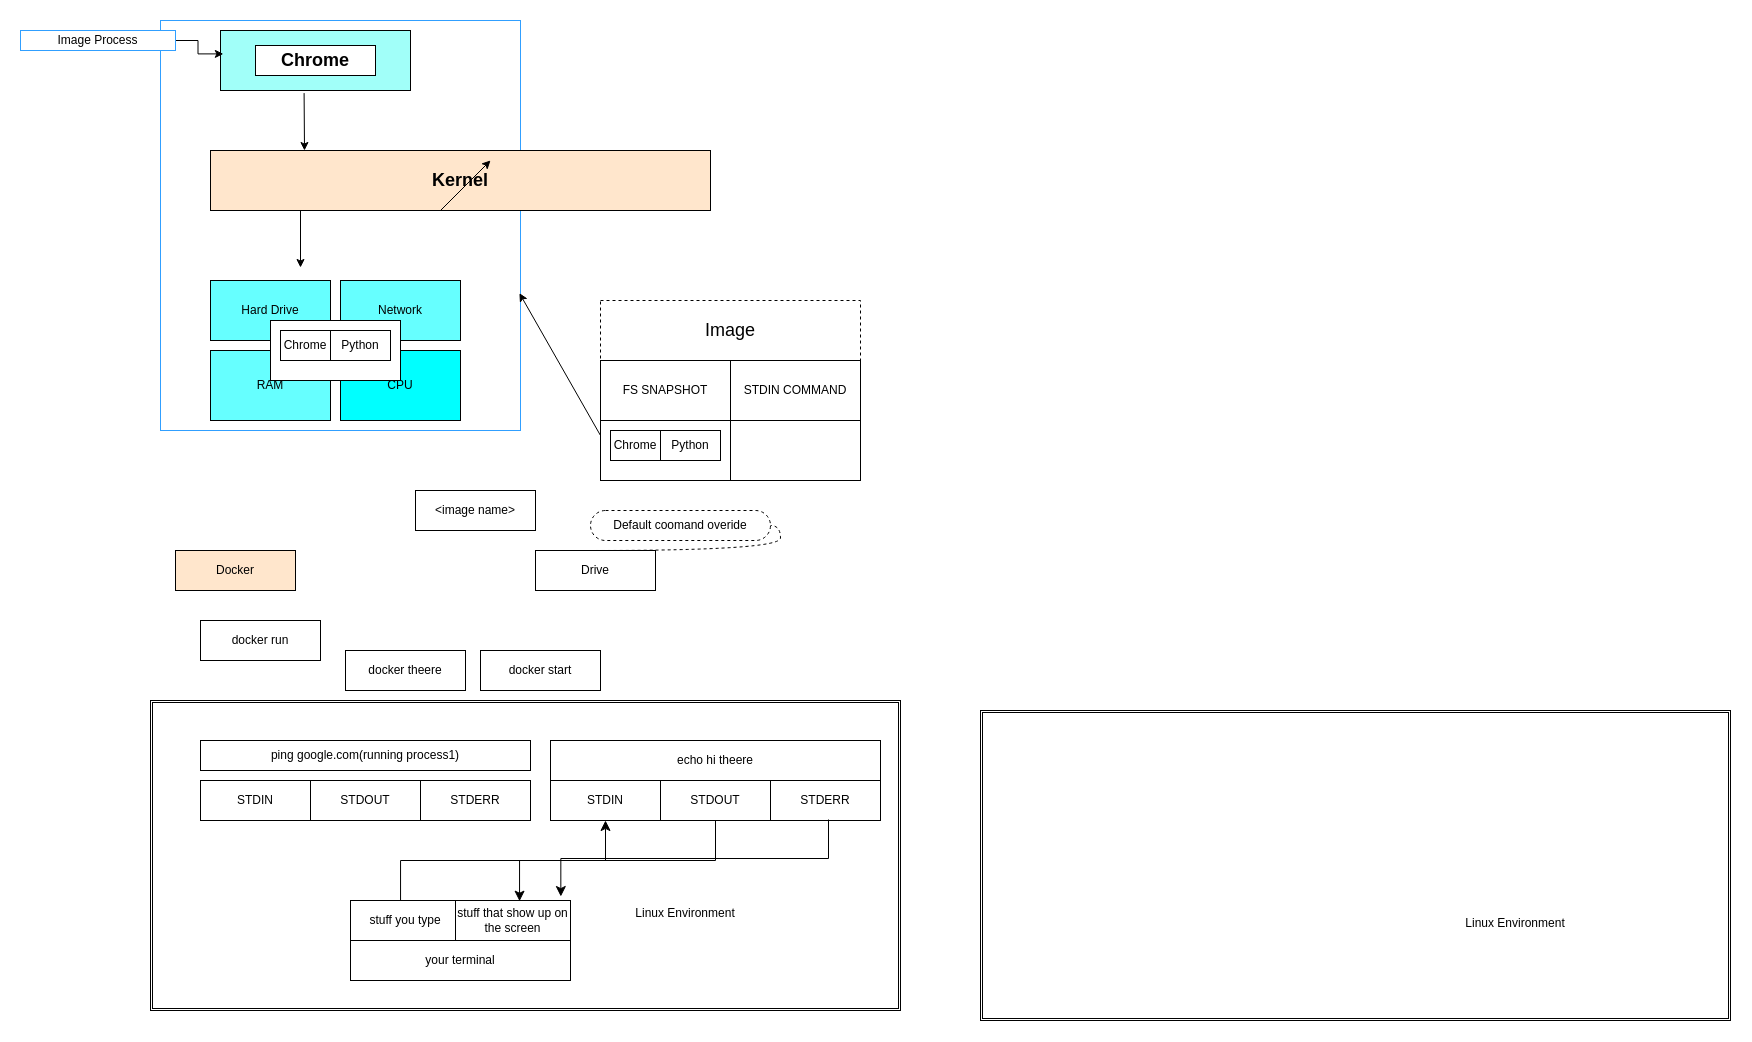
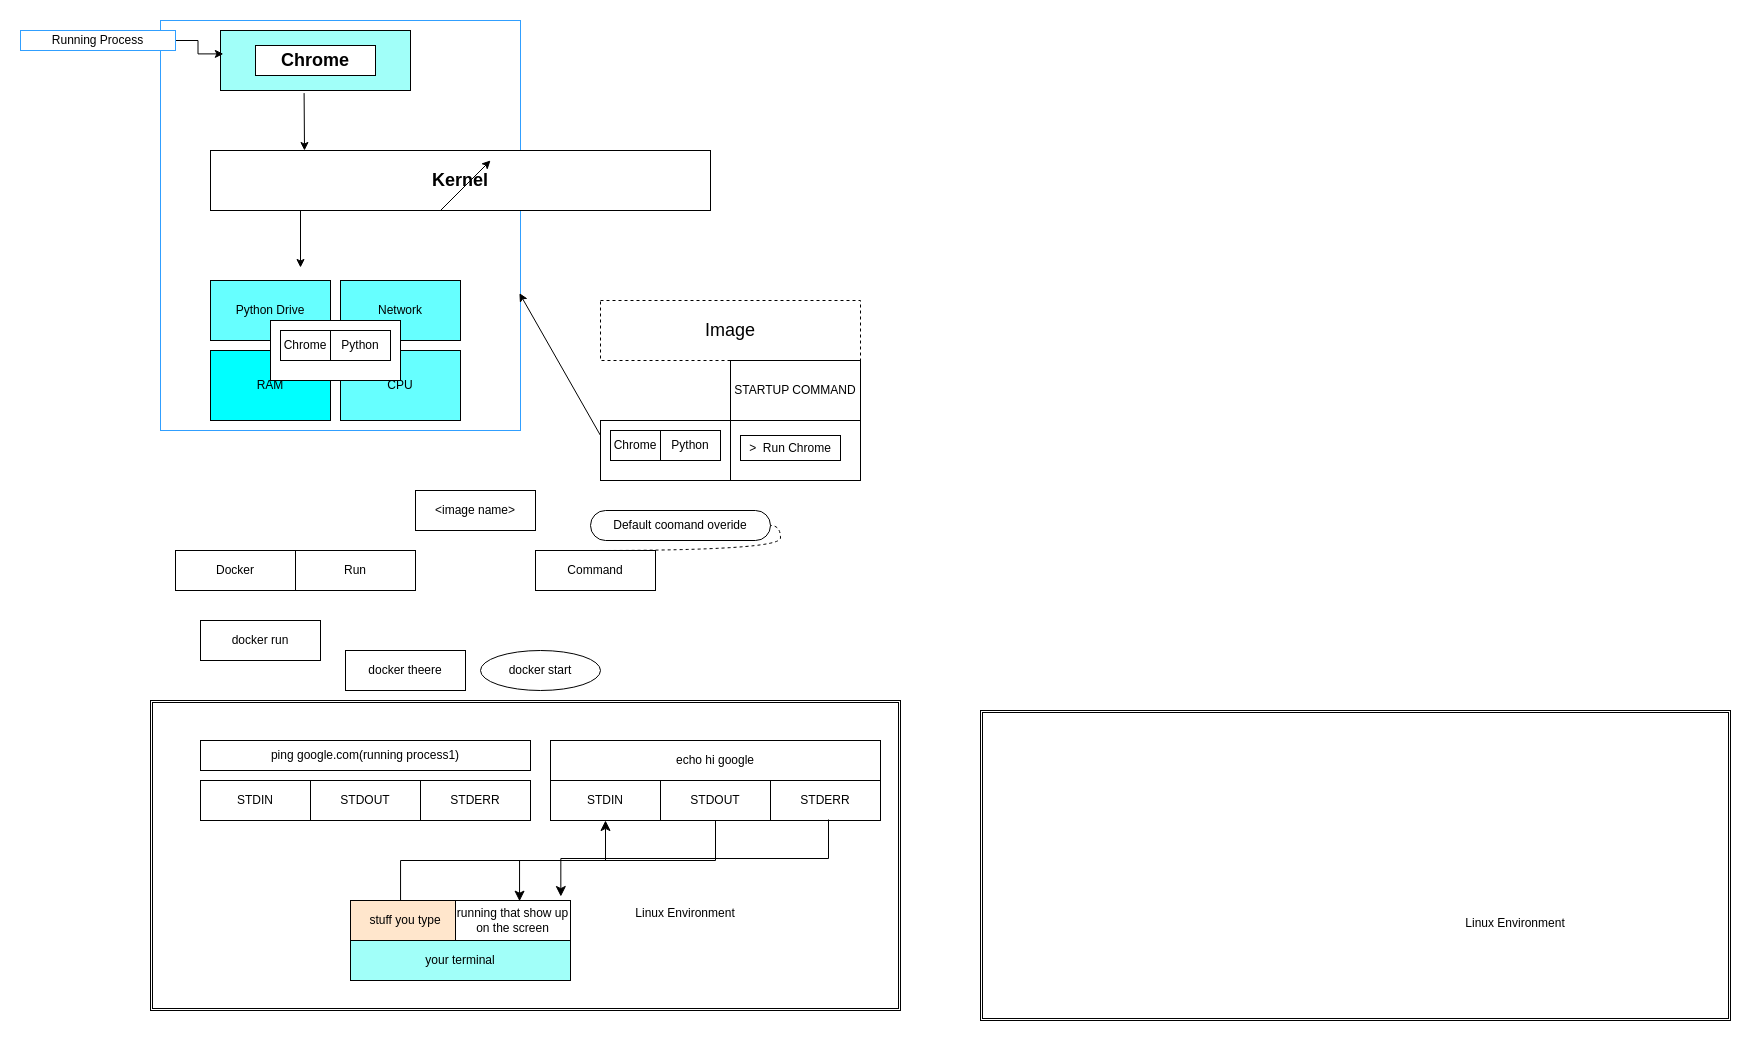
- <mxCell id="26" value="Image Process" style="rounded=0;whiteSpace=wrap;html=1;points=[[0,0,0,0,0],[0,0.25,0,0,0],[0,0.5,0,0,0],[0,0.75,0,0,0],[0,1,0,0,0],[0.25,0,0,0,0],[0.25,1,0,0,0],[0.5,0,0,0,0],[0.5,1,0,0,0],[0.75,0,0,0,0],[0.75,1,0,0,0],[1,0,0,0,0],[1,0.25,0,0,0],[1,0.5,0,0,0],[1,0.75,0,0,0],[1,1,0,0,0]];strokeColor=#309FFF;shadow=0;" parent="1" vertex="1"><mxGeometry x="20" y="30" width="155" height="20" as="geometry" /></mxCell>
+ <mxCell id="26" value="Running Process" style="rounded=0;whiteSpace=wrap;html=1;points=[[0,0,0,0,0],[0,0.25,0,0,0],[0,0.5,0,0,0],[0,0.75,0,0,0],[0,1,0,0,0],[0.25,0,0,0,0],[0.25,1,0,0,0],[0.5,0,0,0,0],[0.5,1,0,0,0],[0.75,0,0,0,0],[0.75,1,0,0,0],[1,0,0,0,0],[1,0.25,0,0,0],[1,0.5,0,0,0],[1,0.75,0,0,0],[1,1,0,0,0]];strokeColor=#309FFF;shadow=0;" parent="1" vertex="1"><mxGeometry x="20" y="30" width="155" height="20" as="geometry" /></mxCell>
- <mxCell id="7" value="&lt;font style=&quot;font-size: 18px;&quot;&gt;&lt;b&gt;Kernel&lt;/b&gt;&lt;/font&gt;" style="rounded=0;whiteSpace=wrap;html=1;fillColor=#ffe6cc;" parent="1" vertex="1"><mxGeometry x="210" y="150" width="500" height="60" as="geometry" /></mxCell>
+ <mxCell id="7" value="&lt;font style=&quot;font-size: 18px;&quot;&gt;&lt;b&gt;Kernel&lt;/b&gt;&lt;/font&gt;" style="rounded=0;whiteSpace=wrap;html=1;" parent="1" vertex="1"><mxGeometry x="210" y="150" width="500" height="60" as="geometry" /></mxCell>
- <mxCell id="9" value="Hard Drive" style="rounded=0;whiteSpace=wrap;html=1;fillColor=#66FFFF;" parent="1" vertex="1"><mxGeometry x="210" y="280" width="120" height="60" as="geometry" /></mxCell>
+ <mxCell id="9" value="Python Drive" style="rounded=0;whiteSpace=wrap;html=1;fillColor=#66FFFF;" parent="1" vertex="1"><mxGeometry x="210" y="280" width="120" height="60" as="geometry" /></mxCell>
- <mxCell id="11" value="RAM" style="rounded=0;whiteSpace=wrap;html=1;fillColor=#66ffff;" parent="1" vertex="1"><mxGeometry x="210" y="350" width="120" height="70" as="geometry" /></mxCell>
+ <mxCell id="11" value="RAM" style="rounded=0;whiteSpace=wrap;html=1;fillColor=#00FFFF;" parent="1" vertex="1"><mxGeometry x="210" y="350" width="120" height="70" as="geometry" /></mxCell>
- <mxCell id="12" value="CPU" style="rounded=0;whiteSpace=wrap;html=1;fillColor=#00FFFF;" parent="1" vertex="1"><mxGeometry x="340" y="350" width="120" height="70" as="geometry" /></mxCell>
+ <mxCell id="12" value="CPU" style="rounded=0;whiteSpace=wrap;html=1;fillColor=#66ffff;" parent="1" vertex="1"><mxGeometry x="340" y="350" width="120" height="70" as="geometry" /></mxCell>
- <mxCell id="14" value="FS SNAPSHOT" style="rounded=0;whiteSpace=wrap;html=1;" parent="1" vertex="1"><mxGeometry x="600" y="360" width="130" height="60" as="geometry" /></mxCell>
- <mxCell id="15" value="STDIN COMMAND" style="rounded=0;whiteSpace=wrap;html=1;" parent="1" vertex="1"><mxGeometry x="730" y="360" width="130" height="60" as="geometry" /></mxCell>
+ <mxCell id="15" value="STARTUP COMMAND" style="rounded=0;whiteSpace=wrap;html=1;" parent="1" vertex="1"><mxGeometry x="730" y="360" width="130" height="60" as="geometry" /></mxCell>
+ <mxCell id="19" value="&amp;gt;&amp;nbsp; Run Chrome" style="rounded=0;whiteSpace=wrap;html=1;" parent="1" vertex="1"><mxGeometry x="740" y="435" width="100" height="25" as="geometry" /></mxCell>
- <mxCell id="32" value="Default coomand overide" style="whiteSpace=wrap;html=1;rounded=1;arcSize=50;align=center;verticalAlign=middle;strokeWidth=1;autosize=1;spacing=4;treeFolding=1;treeMoving=1;newEdgeStyle={&quot;edgeStyle&quot;:&quot;entityRelationEdgeStyle&quot;,&quot;startArrow&quot;:&quot;none&quot;,&quot;endArrow&quot;:&quot;none&quot;,&quot;segment&quot;:10,&quot;curved&quot;:1,&quot;sourcePerimeterSpacing&quot;:0,&quot;targetPerimeterSpacing&quot;:0};dashed=1;" parent="1" vertex="1"><mxGeometry x="590" y="510" width="180" height="30" as="geometry" /></mxCell>
+ <mxCell id="32" value="Default coomand overide" style="whiteSpace=wrap;html=1;rounded=1;arcSize=50;align=center;verticalAlign=middle;strokeWidth=1;autosize=1;spacing=4;treeFolding=1;treeMoving=1;newEdgeStyle={&quot;edgeStyle&quot;:&quot;entityRelationEdgeStyle&quot;,&quot;startArrow&quot;:&quot;none&quot;,&quot;endArrow&quot;:&quot;none&quot;,&quot;segment&quot;:10,&quot;curved&quot;:1,&quot;sourcePerimeterSpacing&quot;:0,&quot;targetPerimeterSpacing&quot;:0};" parent="1" vertex="1"><mxGeometry x="590" y="510" width="180" height="30" as="geometry" /></mxCell>
- <mxCell id="28" value="Docker" style="rounded=0;whiteSpace=wrap;html=1;fillColor=#ffe6cc;" parent="1" vertex="1"><mxGeometry x="175" y="550" width="120" height="40" as="geometry" /></mxCell>
+ <mxCell id="28" value="Docker" style="rounded=0;whiteSpace=wrap;html=1;" parent="1" vertex="1"><mxGeometry x="175" y="550" width="120" height="40" as="geometry" /></mxCell>
+ <mxCell id="29" value="Run" style="rounded=0;whiteSpace=wrap;html=1;" parent="1" vertex="1"><mxGeometry x="295" y="550" width="120" height="40" as="geometry" /></mxCell>
- <mxCell id="31" value="Drive" style="rounded=0;whiteSpace=wrap;html=1;" parent="1" vertex="1"><mxGeometry x="535" y="550" width="120" height="40" as="geometry" /></mxCell>
+ <mxCell id="31" value="Command" style="rounded=0;whiteSpace=wrap;html=1;" parent="1" vertex="1"><mxGeometry x="535" y="550" width="120" height="40" as="geometry" /></mxCell>
- <mxCell id="36" value="docker start" style="rounded=0;whiteSpace=wrap;html=1;" parent="1" vertex="1"><mxGeometry x="480" y="650" width="120" height="40" as="geometry" /></mxCell>
+ <mxCell id="36" value="docker start" style="ellipse;whiteSpace=wrap;html=1;" parent="1" vertex="1"><mxGeometry x="480" y="650" width="120" height="40" as="geometry" /></mxCell>
- <mxCell id="41" value="echo hi theere" style="rounded=0;whiteSpace=wrap;html=1;" parent="1" vertex="1"><mxGeometry x="550" y="740" width="330" height="40" as="geometry" /></mxCell>
+ <mxCell id="41" value="echo hi google" style="rounded=0;whiteSpace=wrap;html=1;" parent="1" vertex="1"><mxGeometry x="550" y="740" width="330" height="40" as="geometry" /></mxCell>
- <mxCell id="46" value="stuff you type" style="rounded=0;whiteSpace=wrap;html=1;" parent="1" vertex="1"><mxGeometry x="350" y="900" width="110" height="40" as="geometry" /></mxCell>
+ <mxCell id="46" value="stuff you type" style="rounded=0;whiteSpace=wrap;html=1;fillColor=#ffe6cc;" parent="1" vertex="1"><mxGeometry x="350" y="900" width="110" height="40" as="geometry" /></mxCell>
- <mxCell id="47" value="stuff that show up on the screen" style="rounded=0;whiteSpace=wrap;html=1;" parent="1" vertex="1"><mxGeometry x="455" y="900" width="115" height="40" as="geometry" /></mxCell>
+ <mxCell id="47" value="running that show up on the screen" style="rounded=0;whiteSpace=wrap;html=1;" parent="1" vertex="1"><mxGeometry x="455" y="900" width="115" height="40" as="geometry" /></mxCell>
- <mxCell id="45" value="your terminal" style="rounded=0;whiteSpace=wrap;html=1;" parent="1" vertex="1"><mxGeometry x="350" y="940" width="220" height="40" as="geometry" /></mxCell>
+ <mxCell id="45" value="your terminal" style="rounded=0;whiteSpace=wrap;html=1;fillColor=#a1fff9;" parent="1" vertex="1"><mxGeometry x="350" y="940" width="220" height="40" as="geometry" /></mxCell>
